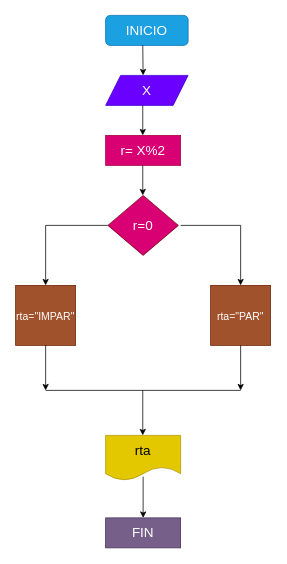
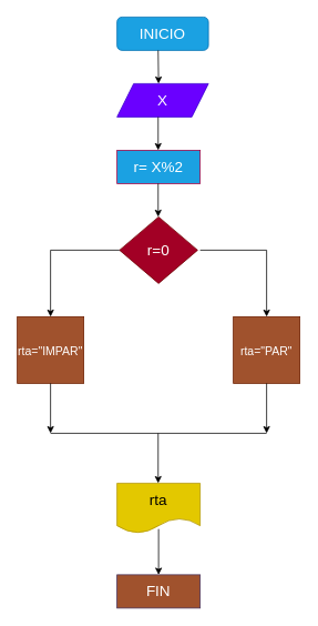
- <mxCell id="6" value="&lt;font style=&quot;font-size: 18px;&quot;&gt;r= X%2&lt;/font&gt;" style="rounded=0;whiteSpace=wrap;html=1;fillColor=#d80073;fontColor=#ffffff;strokeColor=#A50040;" vertex="1" parent="1"><mxGeometry x="140" y="180" width="100" height="40" as="geometry" /></mxCell>
+ <mxCell id="6" value="&lt;font style=&quot;font-size: 18px;&quot;&gt;r= X%2&lt;/font&gt;" style="rounded=0;whiteSpace=wrap;html=1;fillColor=#1ba1e2;fontColor=#ffffff;strokeColor=#A50040;" vertex="1" parent="1"><mxGeometry x="140" y="180" width="100" height="40" as="geometry" /></mxCell>
- <mxCell id="8" value="&lt;font style=&quot;font-size: 18px;&quot;&gt;r=0&lt;/font&gt;" style="rhombus;whiteSpace=wrap;html=1;fillColor=#d80073;fontColor=#ffffff;strokeColor=#6F0000;" vertex="1" parent="1"><mxGeometry x="143" y="260" width="94" height="80" as="geometry" /></mxCell>
+ <mxCell id="8" value="&lt;font style=&quot;font-size: 18px;&quot;&gt;r=0&lt;/font&gt;" style="rhombus;whiteSpace=wrap;html=1;fillColor=#a20025;fontColor=#ffffff;strokeColor=#6F0000;" vertex="1" parent="1"><mxGeometry x="143" y="260" width="94" height="80" as="geometry" /></mxCell>
- <mxCell id="21" value="FIN" style="rounded=0;whiteSpace=wrap;html=1;fontSize=18;fillColor=#76608a;fontColor=#ffffff;strokeColor=#432D57;" vertex="1" parent="1"><mxGeometry x="140" y="690" width="100" height="40" as="geometry" /></mxCell>
+ <mxCell id="21" value="FIN" style="rounded=0;whiteSpace=wrap;html=1;fontSize=18;fillColor=#a0522d;fontColor=#ffffff;strokeColor=#432D57;" vertex="1" parent="1"><mxGeometry x="140" y="690" width="100" height="40" as="geometry" /></mxCell>
